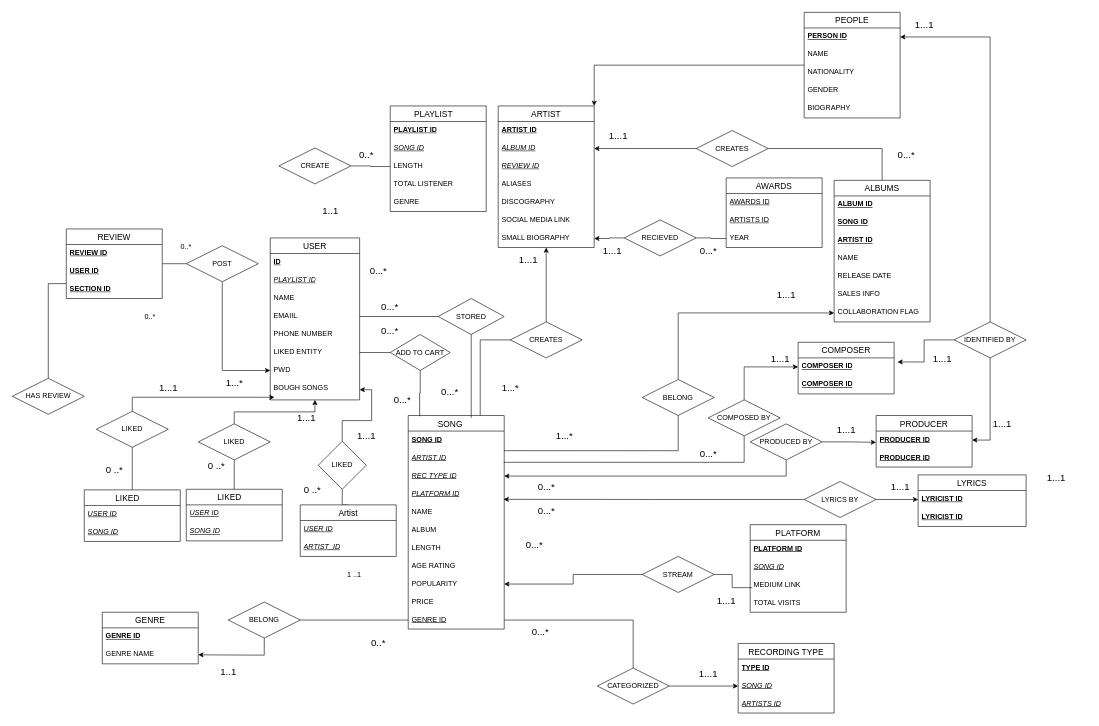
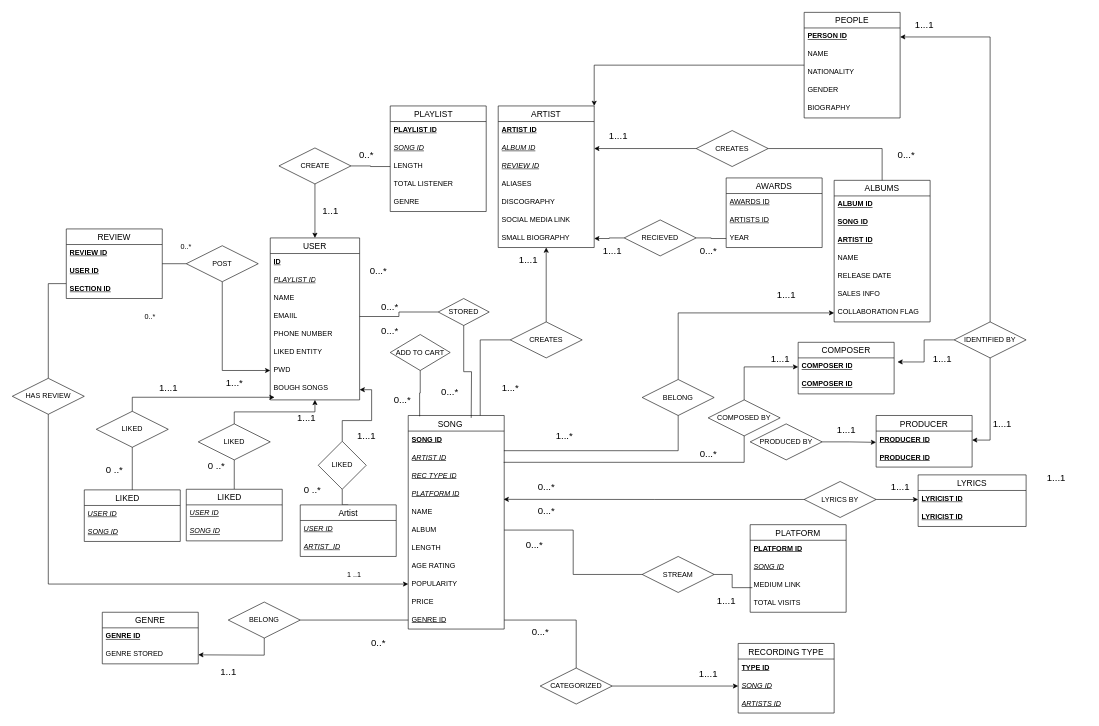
+ <mxCell id="89" style="edgeStyle=orthogonalEdgeStyle;rounded=0;orthogonalLoop=1;jettySize=auto;html=1;exitX=0.5;exitY=1;exitDx=0;exitDy=0;entryX=0.5;entryY=0;entryDx=0;entryDy=0;" parent="1" source="90" target="3" edge="1"><mxGeometry relative="1" as="geometry" /></mxCell>
- <mxCell id="145" value="STORED" style="shape=rhombus;perimeter=rhombusPerimeter;whiteSpace=wrap;html=1;align=center;" parent="1" vertex="1"><mxGeometry x="730" y="497" width="110" height="60" as="geometry" /></mxCell>
+ <mxCell id="145" value="STORED" style="shape=rhombus;perimeter=rhombusPerimeter;whiteSpace=wrap;html=1;align=center;" parent="1" vertex="1"><mxGeometry x="730" y="497" width="85" height="45" as="geometry" /></mxCell>
- <mxCell id="147" style="edgeStyle=orthogonalEdgeStyle;rounded=0;orthogonalLoop=1;jettySize=auto;html=1;entryX=1;entryY=0.5;entryDx=0;entryDy=0;endArrow=none;endFill=0;" parent="1" source="148" target="9" edge="1"><mxGeometry relative="1" as="geometry" /></mxCell>
- <mxCell id="134" style="edgeStyle=orthogonalEdgeStyle;rounded=0;orthogonalLoop=1;jettySize=auto;html=1;entryX=1;entryY=0.5;entryDx=0;entryDy=0;" parent="1" source="136" target="30" edge="1"><mxGeometry relative="1" as="geometry" /></mxCell>
+ <mxCell id="78" style="edgeStyle=orthogonalEdgeStyle;rounded=0;orthogonalLoop=1;jettySize=auto;html=1;exitX=1;exitY=0.5;exitDx=0;exitDy=0;entryX=0;entryY=0.5;entryDx=0;entryDy=0;startArrow=none;startFill=0;endArrow=none;endFill=0;" parent="1" source="33" target="77" edge="1"><mxGeometry relative="1" as="geometry" /></mxCell>
- <mxCell id="152" style="edgeStyle=orthogonalEdgeStyle;rounded=0;orthogonalLoop=1;jettySize=auto;html=1;startArrow=classic;startFill=1;endArrow=none;endFill=0;" parent="1" source="36" target="77" edge="1"><mxGeometry relative="1" as="geometry"><mxPoint x="230" y="726" as="targetPoint" /></mxGeometry></mxCell>
+ <mxCell id="152" style="edgeStyle=orthogonalEdgeStyle;rounded=0;orthogonalLoop=1;jettySize=auto;html=1;entryX=0.5;entryY=1;entryDx=0;entryDy=0;startArrow=classic;startFill=1;endArrow=none;endFill=0;" parent="1" source="36" target="151" edge="1"><mxGeometry relative="1" as="geometry"><mxPoint x="230" y="726" as="targetPoint" /></mxGeometry></mxCell>
- <mxCell id="41" value="GENRE NAME" style="text;strokeColor=none;fillColor=none;spacingLeft=4;spacingRight=4;overflow=hidden;rotatable=0;points=[[0,0.5],[1,0.5]];portConstraint=eastwest;fontSize=12;whiteSpace=wrap;html=1;" parent="39" vertex="1"><mxGeometry y="56" width="160" height="30" as="geometry" /></mxCell>
+ <mxCell id="41" value="GENRE STORED" style="text;strokeColor=none;fillColor=none;spacingLeft=4;spacingRight=4;overflow=hidden;rotatable=0;points=[[0,0.5],[1,0.5]];portConstraint=eastwest;fontSize=12;whiteSpace=wrap;html=1;" parent="39" vertex="1"><mxGeometry y="56" width="160" height="30" as="geometry" /></mxCell>
- <mxCell id="84" value="CATEGORIZED" style="shape=rhombus;perimeter=rhombusPerimeter;whiteSpace=wrap;html=1;align=center;direction=west;" parent="1" vertex="1"><mxGeometry x="995" y="1113" width="120" height="60" as="geometry" /></mxCell>
+ <mxCell id="84" value="CATEGORIZED" style="shape=rhombus;perimeter=rhombusPerimeter;whiteSpace=wrap;html=1;align=center;direction=west;" parent="1" vertex="1"><mxGeometry x="900" y="1113" width="120" height="60" as="geometry" /></mxCell>
